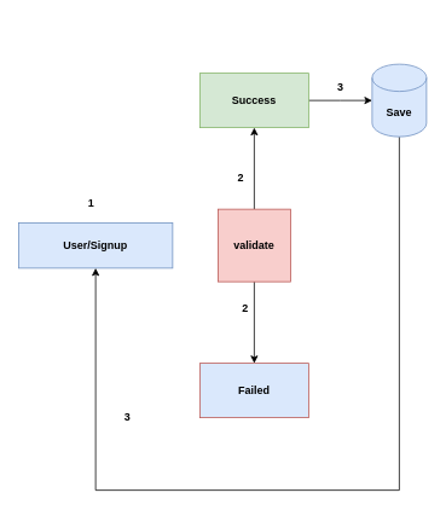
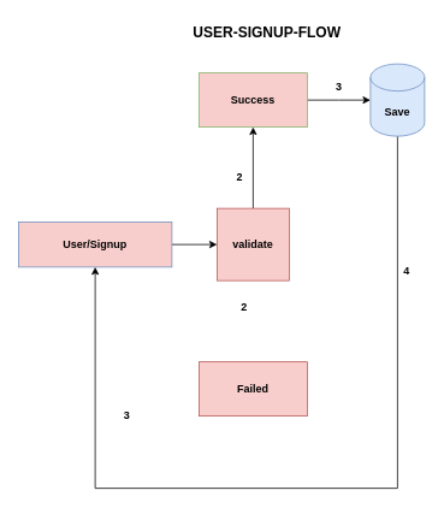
+ <mxCell id="18" value="&lt;b&gt;&lt;font style=&quot;font-size: 16px;&quot;&gt;USER-SIGNUP-FLOW&lt;/font&gt;&lt;/b&gt;" style="text;html=1;align=center;verticalAlign=middle;resizable=0;points=[];autosize=1;strokeColor=none;fillColor=none;" vertex="1" parent="1"><mxGeometry x="200" y="20" width="190" height="30" as="geometry" /></mxCell>
- <mxCell id="6" value="&lt;b&gt;Success&lt;/b&gt;" style="whiteSpace=wrap;html=1;fillColor=#d5e8d4;strokeColor=#82b366;" vertex="1" parent="1"><mxGeometry x="220" y="80" width="120" height="60" as="geometry" /></mxCell>
+ <mxCell id="6" value="&lt;b&gt;Success&lt;/b&gt;" style="whiteSpace=wrap;html=1;fillColor=#f8cecc;strokeColor=#82b366;" vertex="1" parent="1"><mxGeometry x="220" y="80" width="120" height="60" as="geometry" /></mxCell>
- <mxCell id="12" value="&lt;div style=&quot;text-align: center;&quot;&gt;&lt;span style=&quot;background-color: initial;&quot;&gt;&lt;b&gt;1&lt;/b&gt;&lt;/span&gt;&lt;/div&gt;" style="text;whiteSpace=wrap;html=1;" vertex="1" parent="1"><mxGeometry x="95" y="210" width="20" height="30" as="geometry" /></mxCell>
- <mxCell id="9" value="&lt;b&gt;User/Signup&lt;/b&gt;" style="rounded=0;whiteSpace=wrap;html=1;fillColor=#dae8fc;strokeColor=#6c8ebf;" vertex="1" parent="1"><mxGeometry x="20" y="245" width="170" height="50" as="geometry" /></mxCell>
+ <mxCell id="9" value="&lt;b&gt;User/Signup&lt;/b&gt;" style="rounded=0;whiteSpace=wrap;html=1;fillColor=#f8cecc;strokeColor=#6c8ebf;" vertex="1" parent="1"><mxGeometry x="20" y="245" width="170" height="50" as="geometry" /></mxCell>
+ <mxCell id="8" style="edgeStyle=orthogonalEdgeStyle;rounded=0;orthogonalLoop=1;jettySize=auto;html=1;entryX=0;entryY=0.5;entryDx=0;entryDy=0;" edge="1" parent="1" source="9" target="4"><mxGeometry relative="1" as="geometry"><mxPoint x="10" y="270" as="targetPoint" /></mxGeometry></mxCell>
+ <mxCell id="15" value="&lt;b&gt;4&lt;/b&gt;" style="text;html=1;align=center;verticalAlign=middle;resizable=0;points=[];autosize=1;strokeColor=none;fillColor=none;" vertex="1" parent="1"><mxGeometry x="435" y="285" width="30" height="30" as="geometry" /></mxCell>
- <mxCell id="3" value="" style="edgeStyle=orthogonalEdgeStyle;rounded=0;orthogonalLoop=1;jettySize=auto;html=1;" edge="1" parent="1" source="4" target="7"><mxGeometry relative="1" as="geometry" /></mxCell>
- <mxCell id="7" value="&lt;b&gt;Failed&lt;/b&gt;" style="whiteSpace=wrap;html=1;fillColor=#dae8fc;strokeColor=#b85450;" vertex="1" parent="1"><mxGeometry x="220" y="400" width="120" height="60" as="geometry" /></mxCell>
+ <mxCell id="7" value="&lt;b&gt;Failed&lt;/b&gt;" style="whiteSpace=wrap;html=1;fillColor=#f8cecc;strokeColor=#b85450;" vertex="1" parent="1"><mxGeometry x="220" y="400" width="120" height="60" as="geometry" /></mxCell>
